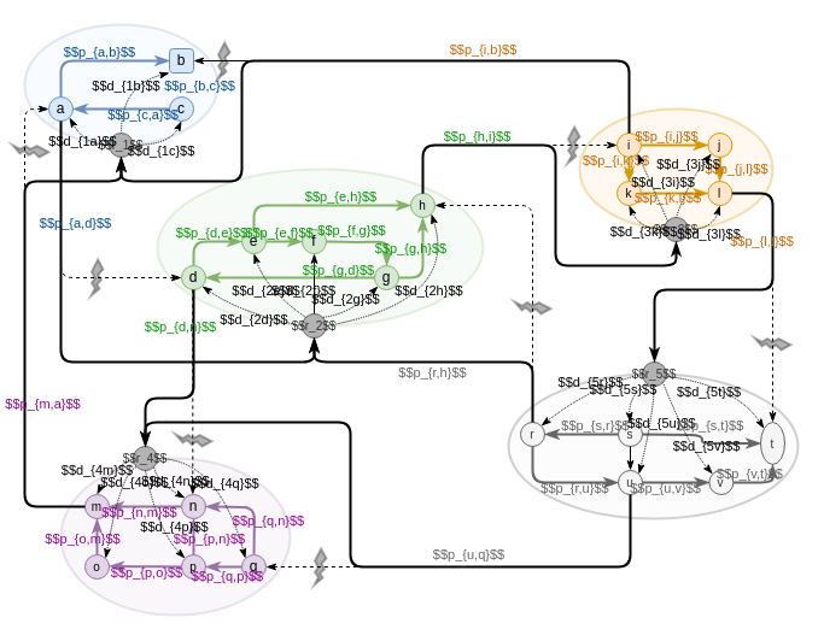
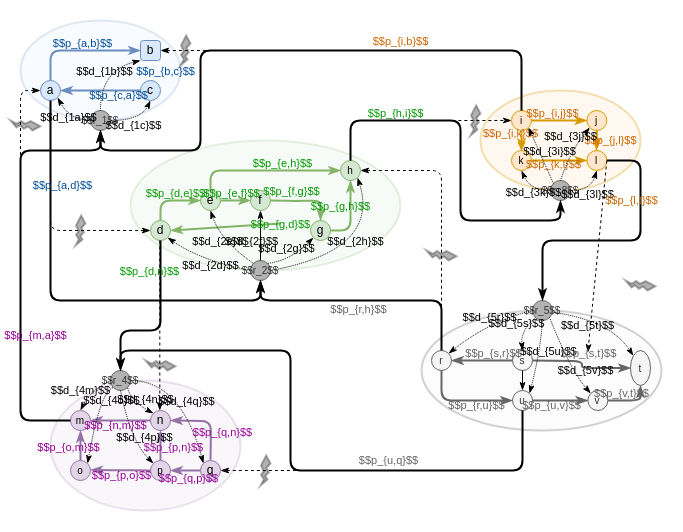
- <mxCell id="51" value="" style="endArrow=none;dashed=0;html=1;fillColor=#dae8fc;strokeColor=#000000;entryX=0.5;entryY=0;entryDx=0;entryDy=0;exitX=1;exitY=0.5;exitDx=0;exitDy=0;jumpStyle=none;startArrow=classicThin;startFill=1;endFill=0;" edge="1" parent="1" source="16" target="21"><mxGeometry width="50" height="50" relative="1" as="geometry"><mxPoint x="70" y="100" as="sourcePoint" /><mxPoint x="150" y="100" as="targetPoint" /><Array as="points"><mxPoint x="521" y="50" /></Array></mxGeometry></mxCell>
+ <mxCell id="51" value="" style="endArrow=none;dashed=1;html=1;fillColor=#dae8fc;strokeColor=#000000;entryX=0.5;entryY=0;entryDx=0;entryDy=0;exitX=1;exitY=0.5;exitDx=0;exitDy=0;jumpStyle=none;startArrow=classicThin;startFill=1;endFill=0;" edge="1" parent="1" source="16" target="21"><mxGeometry width="50" height="50" relative="1" as="geometry"><mxPoint x="70" y="100" as="sourcePoint" /><mxPoint x="150" y="100" as="targetPoint" /><Array as="points"><mxPoint x="521" y="50" /></Array></mxGeometry></mxCell>
- <mxCell id="41" style="edgeStyle=orthogonalEdgeStyle;rounded=1;orthogonalLoop=1;jettySize=auto;html=1;endArrow=none;endFill=0;fillColor=#d5e8d4;strokeColor=#82b366;exitX=1;exitY=0.5;exitDx=0;exitDy=0;entryX=0;entryY=0.5;entryDx=0;entryDy=0;startArrow=classicThin;startFill=1;strokeWidth=2;" edge="1" parent="1" source="10" target="14"><mxGeometry relative="1" as="geometry"><mxPoint x="260" y="210" as="targetPoint" /><mxPoint x="230" y="210" as="sourcePoint" /></mxGeometry></mxCell>
+ <mxCell id="41" style="edgeStyle=orthogonalEdgeStyle;rounded=1;orthogonalLoop=1;jettySize=auto;html=1;endArrow=none;endFill=0;fillColor=#d5e8d4;strokeColor=#82b366;exitX=1;exitY=0.5;exitDx=0;exitDy=0;startArrow=classicThin;startFill=1;strokeWidth=2;" edge="1" parent="1" source="10" target="146"><mxGeometry relative="1" as="geometry"><mxPoint x="260" y="210" as="targetPoint" /><mxPoint x="230" y="210" as="sourcePoint" /></mxGeometry></mxCell>
- <mxCell id="52" style="edgeStyle=orthogonalEdgeStyle;rounded=1;orthogonalLoop=1;jettySize=auto;html=1;dashed=1;endArrow=classicThin;endFill=1;fontSize=12;fontColor=#FFB570;exitX=1;exitY=0.5;exitDx=0;exitDy=0;entryX=0.5;entryY=0;entryDx=0;entryDy=0;strokeColor=#000000;jumpStyle=none;startArrow=none;startFill=0;" edge="1" parent="1" source="35" target="32"><mxGeometry relative="1" as="geometry"><mxPoint x="431" y="270" as="sourcePoint" /><mxPoint x="526.34" y="270" as="targetPoint" /></mxGeometry></mxCell>
+ <mxCell id="52" style="edgeStyle=orthogonalEdgeStyle;rounded=1;orthogonalLoop=1;jettySize=auto;html=1;dashed=1;endArrow=classicThin;endFill=1;fontSize=12;fontColor=#FFB570;exitX=1;exitY=0.5;exitDx=0;exitDy=0;strokeColor=#000000;jumpStyle=none;startArrow=none;startFill=0;" edge="1" parent="1" source="35" target="156"><mxGeometry relative="1" as="geometry"><mxPoint x="431" y="270" as="sourcePoint" /><mxPoint x="526.34" y="270" as="targetPoint" /></mxGeometry></mxCell>
